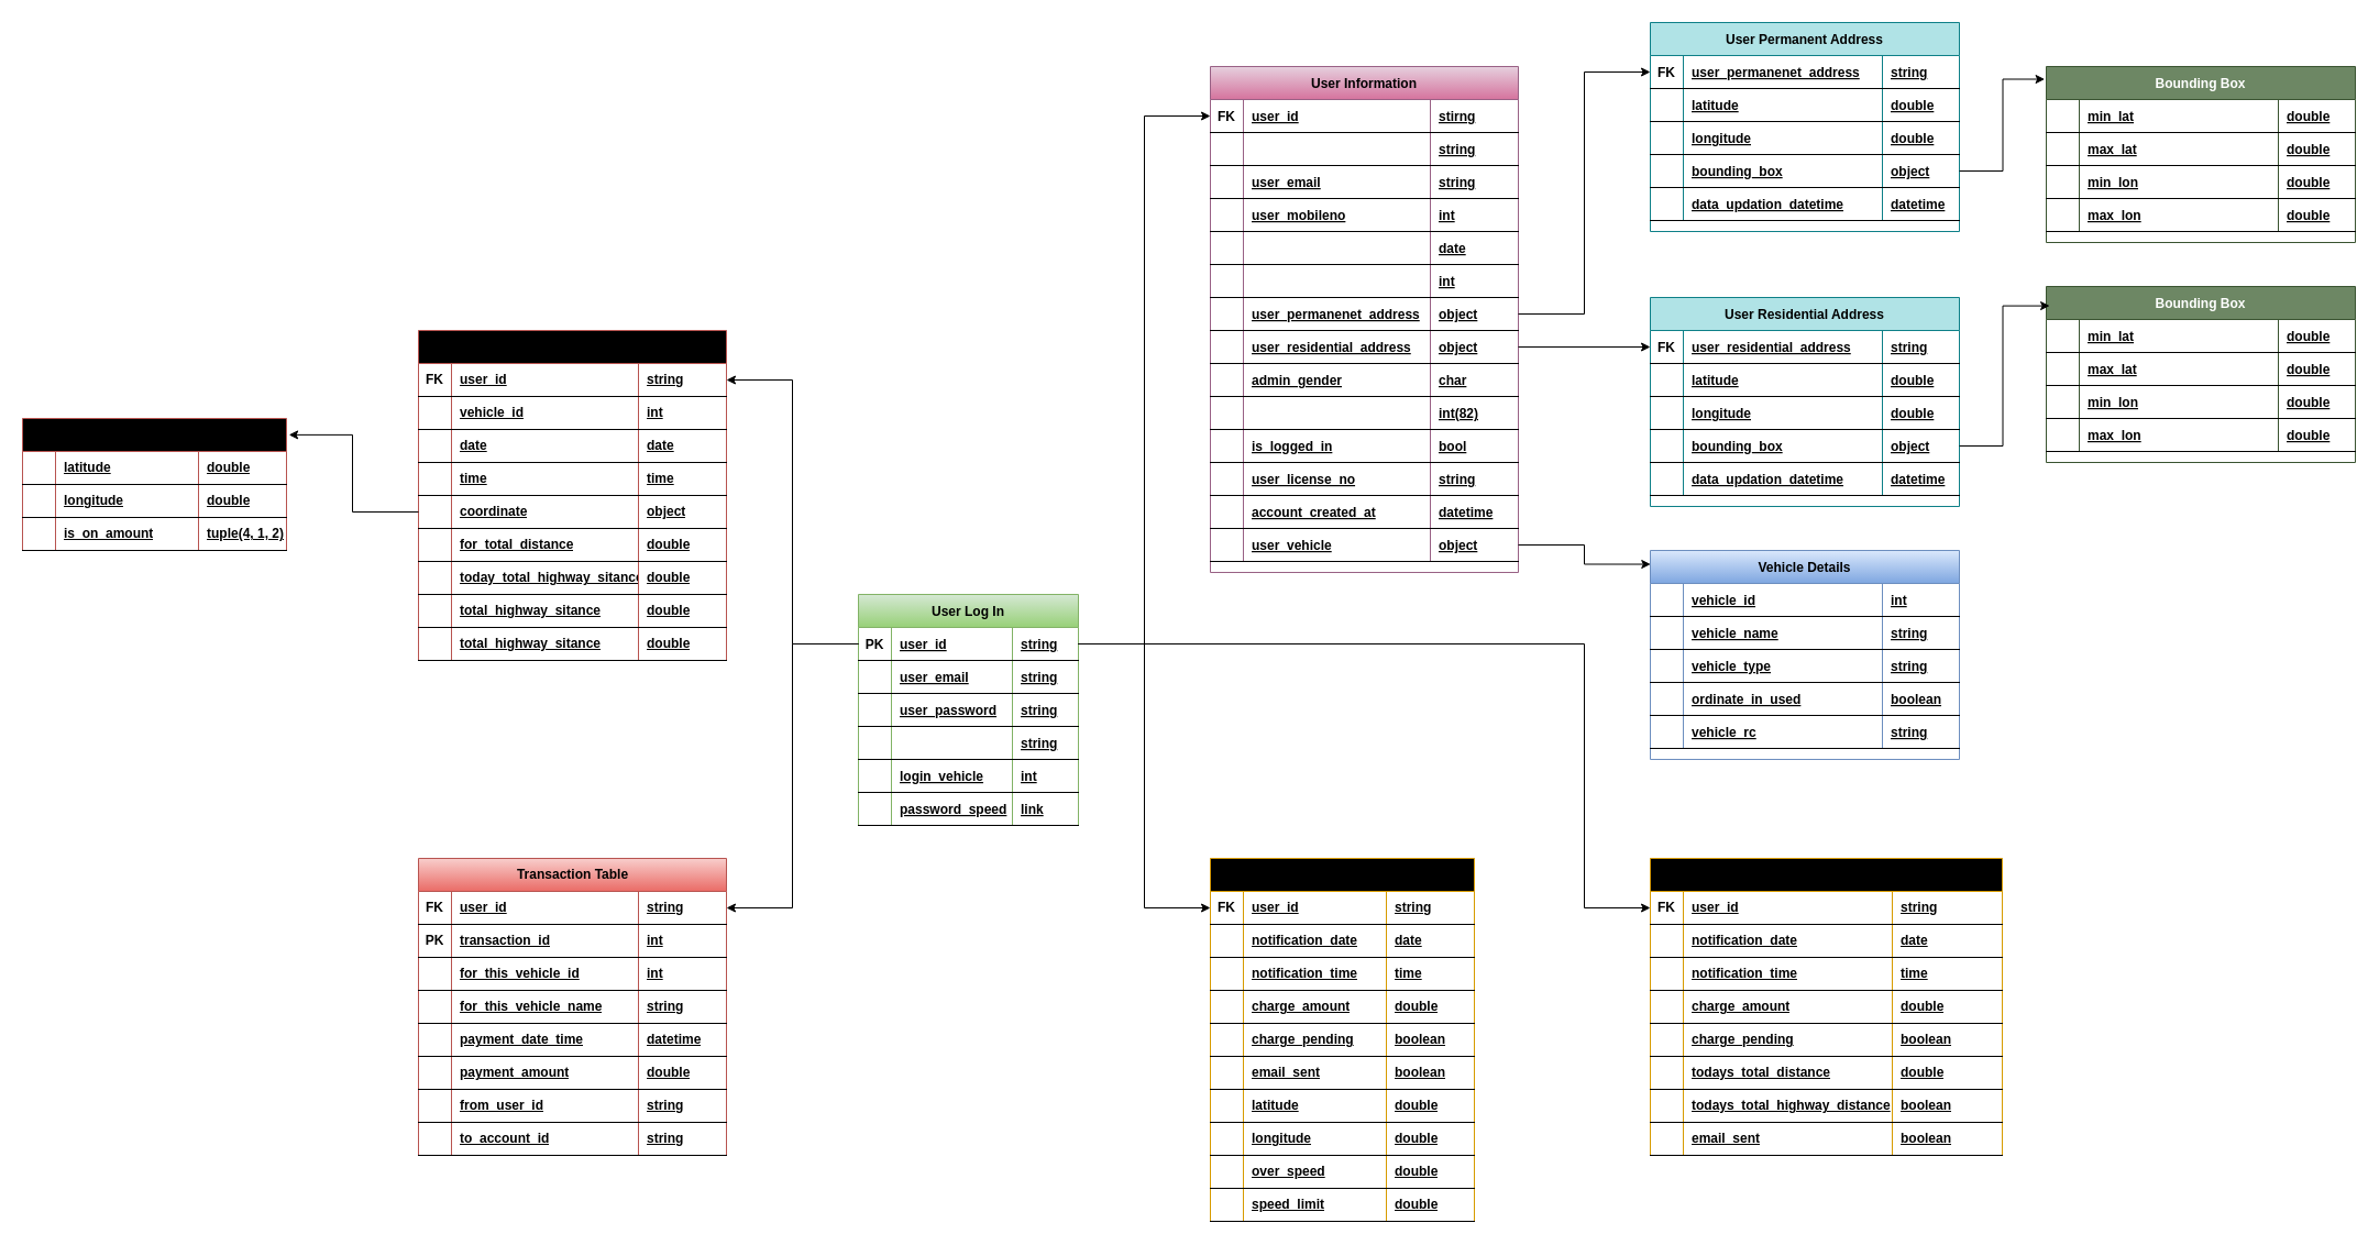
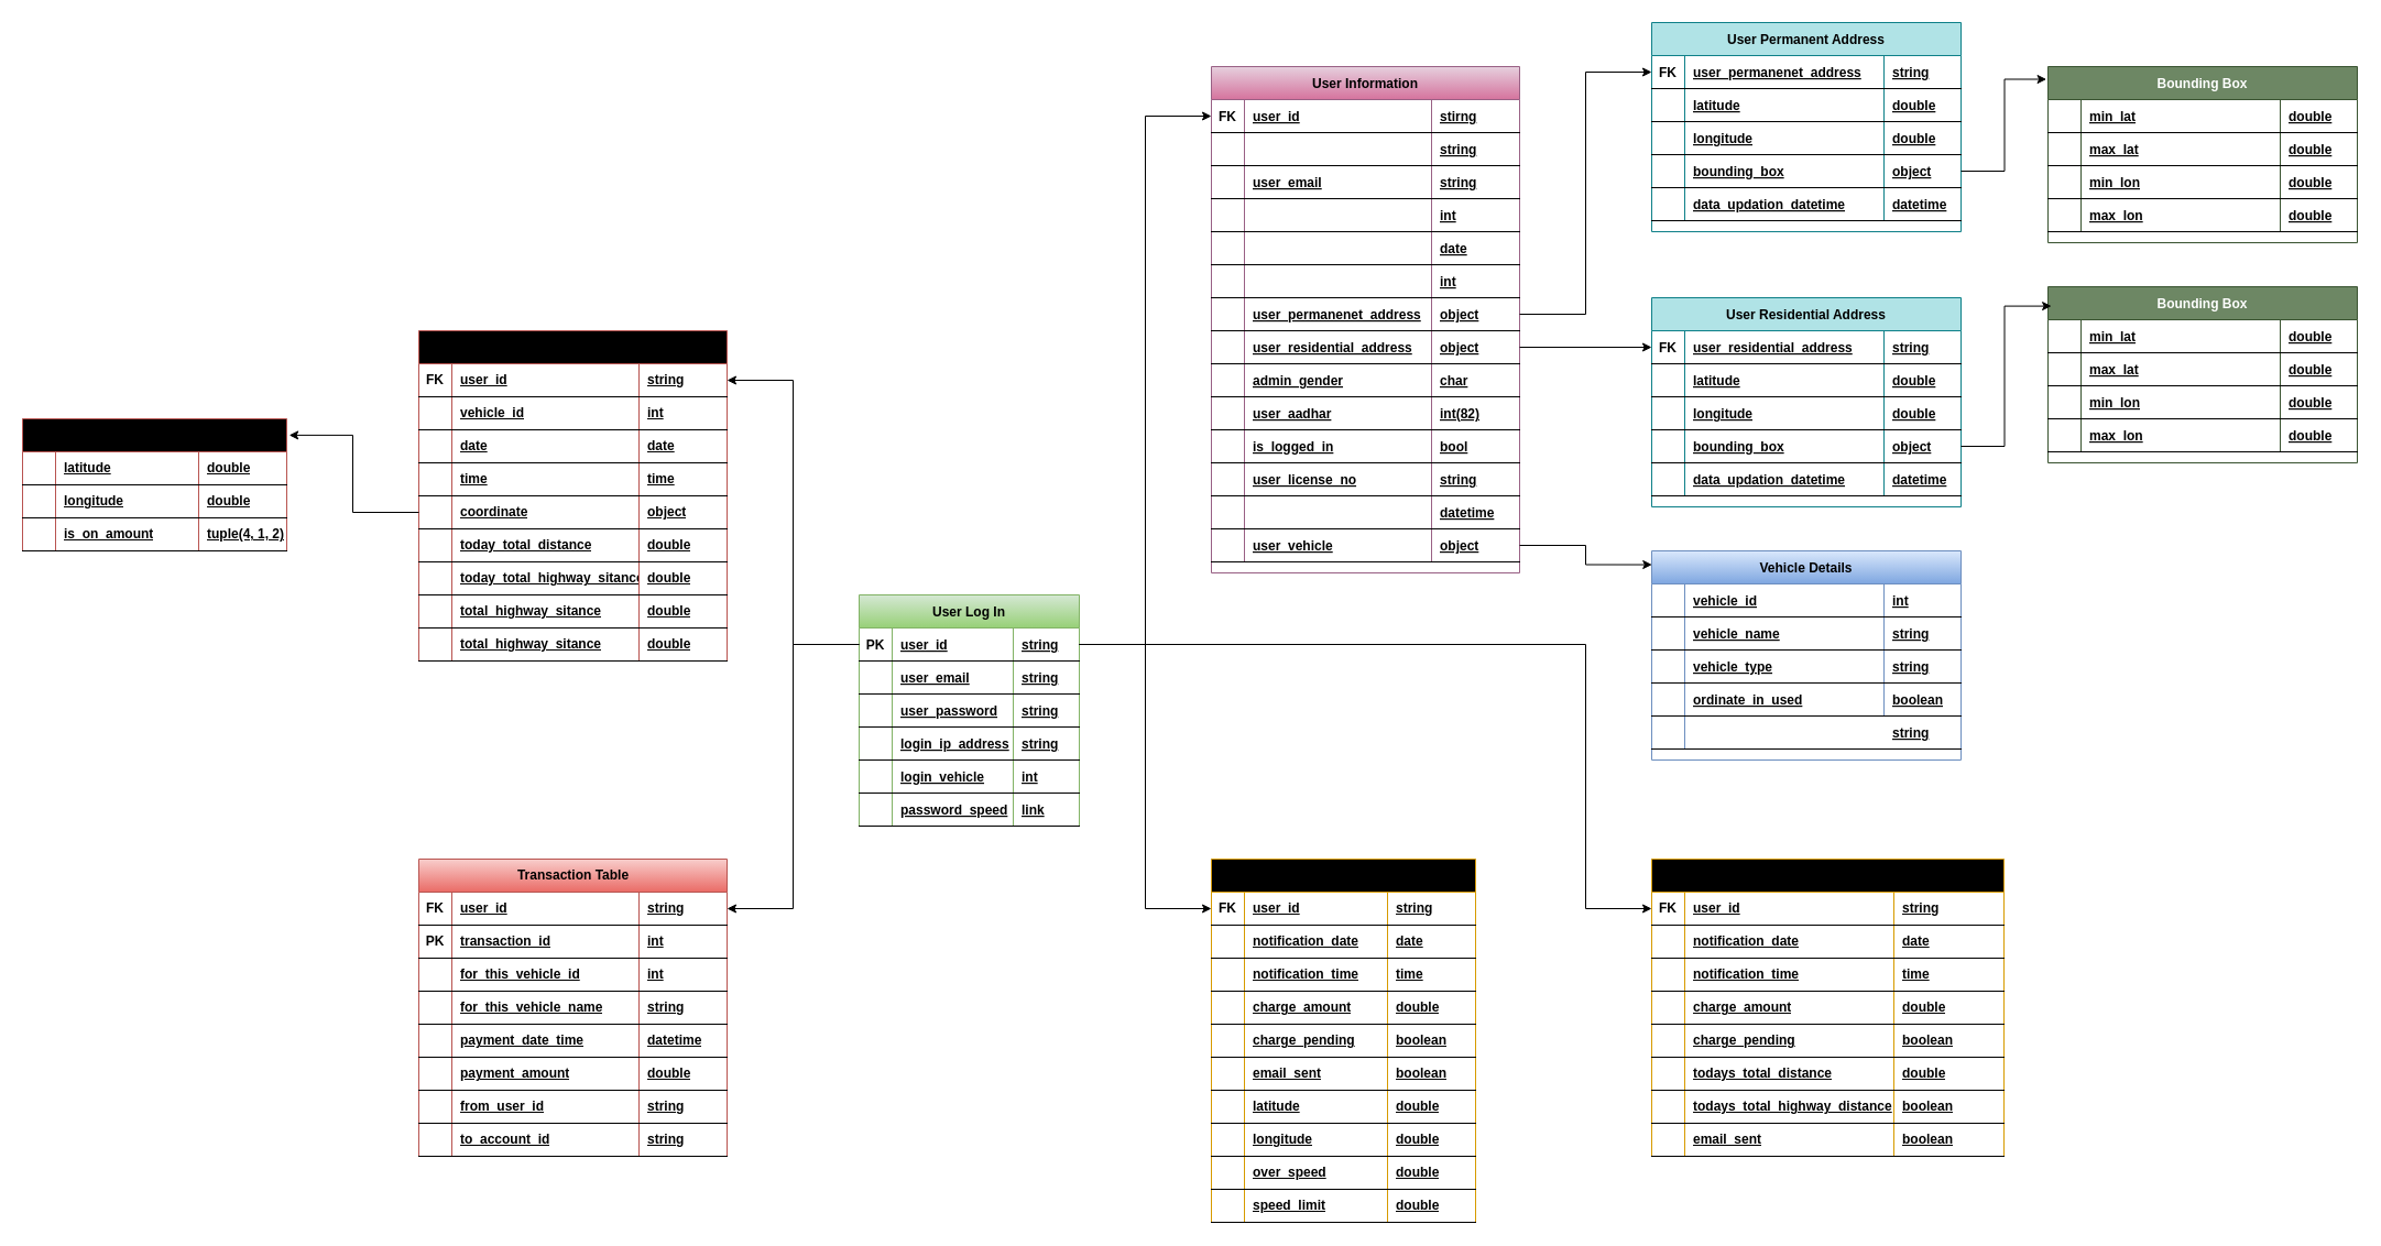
- <mxCell id="41" value="user_mobileno" style="shape=partialRectangle;overflow=hidden;connectable=0;fillColor=none;top=0;left=0;bottom=0;right=0;align=left;spacingLeft=6;fontStyle=5;" parent="39" vertex="1"><mxGeometry x="30" width="170" height="30" as="geometry"><mxRectangle width="170" height="30" as="alternateBounds" /></mxGeometry></mxCell>
+ <mxCell id="63" value="user_aadhar" style="shape=partialRectangle;overflow=hidden;connectable=0;fillColor=none;top=0;left=0;bottom=0;right=0;align=left;spacingLeft=6;fontStyle=5;" parent="61" vertex="1"><mxGeometry x="30" width="170" height="30" as="geometry"><mxRectangle width="170" height="30" as="alternateBounds" /></mxGeometry></mxCell>
- <mxCell id="75" value="account_created_at" style="shape=partialRectangle;overflow=hidden;connectable=0;fillColor=none;top=0;left=0;bottom=0;right=0;align=left;spacingLeft=6;fontStyle=5;" parent="73" vertex="1"><mxGeometry x="30" width="170" height="30" as="geometry"><mxRectangle width="170" height="30" as="alternateBounds" /></mxGeometry></mxCell>
- <mxCell id="317" value="for_total_distance" style="shape=partialRectangle;connectable=0;fillColor=none;top=0;left=0;bottom=0;right=0;align=left;spacingLeft=6;fontStyle=5;overflow=hidden;whiteSpace=wrap;html=1;" parent="315" vertex="1"><mxGeometry x="30" width="170" height="30" as="geometry"><mxRectangle width="170" height="30" as="alternateBounds" /></mxGeometry></mxCell>
+ <mxCell id="317" value="today_total_distance" style="shape=partialRectangle;connectable=0;fillColor=none;top=0;left=0;bottom=0;right=0;align=left;spacingLeft=6;fontStyle=5;overflow=hidden;whiteSpace=wrap;html=1;" parent="315" vertex="1"><mxGeometry x="30" width="170" height="30" as="geometry"><mxRectangle width="170" height="30" as="alternateBounds" /></mxGeometry></mxCell>
- <mxCell id="180" value="vehicle_rc" style="shape=partialRectangle;overflow=hidden;connectable=0;fillColor=none;top=0;left=0;bottom=0;right=0;align=left;spacingLeft=6;fontStyle=5;" parent="178" vertex="1"><mxGeometry x="30" width="181" height="30" as="geometry"><mxRectangle width="181" height="30" as="alternateBounds" /></mxGeometry></mxCell>
+ <mxCell id="17" value="login_ip_address" style="shape=partialRectangle;overflow=hidden;connectable=0;fillColor=none;top=0;left=0;bottom=0;right=0;align=left;spacingLeft=6;fontStyle=5;" parent="15" vertex="1"><mxGeometry x="30" width="110" height="30" as="geometry"><mxRectangle width="110" height="30" as="alternateBounds" /></mxGeometry></mxCell>
